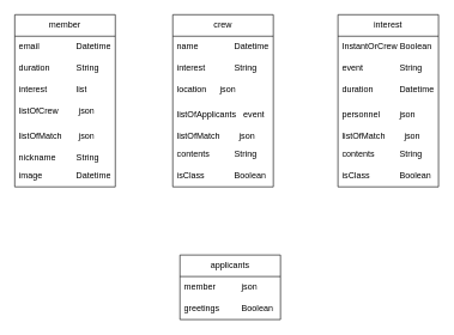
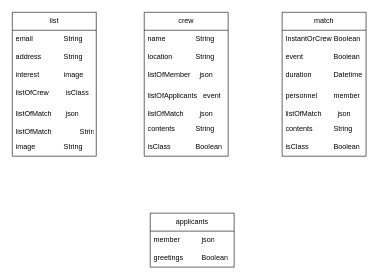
- <mxCell id="2" value="member" style="swimlane;fontStyle=0;childLayout=stackLayout;horizontal=1;startSize=30;horizontalStack=0;resizeParent=1;resizeParentMax=0;resizeLast=0;collapsible=1;marginBottom=0;whiteSpace=wrap;html=1;" vertex="1" parent="1"><mxGeometry x="20" y="20" width="140" height="240" as="geometry" /></mxCell>
+ <mxCell id="2" value="list" style="swimlane;fontStyle=0;childLayout=stackLayout;horizontal=1;startSize=30;horizontalStack=0;resizeParent=1;resizeParentMax=0;resizeLast=0;collapsible=1;marginBottom=0;whiteSpace=wrap;html=1;" vertex="1" parent="1"><mxGeometry x="20" y="20" width="140" height="240" as="geometry" /></mxCell>
- <mxCell id="21" value="interest" style="swimlane;fontStyle=0;childLayout=stackLayout;horizontal=1;startSize=30;horizontalStack=0;resizeParent=1;resizeParentMax=0;resizeLast=0;collapsible=1;marginBottom=0;whiteSpace=wrap;html=1;" vertex="1" parent="1"><mxGeometry x="470" y="20" width="140" height="240" as="geometry" /></mxCell>
+ <mxCell id="21" value="match" style="swimlane;fontStyle=0;childLayout=stackLayout;horizontal=1;startSize=30;horizontalStack=0;resizeParent=1;resizeParentMax=0;resizeLast=0;collapsible=1;marginBottom=0;whiteSpace=wrap;html=1;" vertex="1" parent="1"><mxGeometry x="470" y="20" width="140" height="240" as="geometry" /></mxCell>
- <mxCell id="3" value="email&lt;span style=&quot;white-space: pre;&quot;&gt;&#09;&lt;/span&gt;&lt;span style=&quot;white-space: pre;&quot;&gt;&#09;&lt;/span&gt;Datetime" style="text;strokeColor=none;fillColor=none;align=left;verticalAlign=middle;spacingLeft=4;spacingRight=4;overflow=hidden;points=[[0,0.5],[1,0.5]];portConstraint=eastwest;rotatable=0;whiteSpace=wrap;html=1;" vertex="1" parent="2"><mxGeometry y="30" width="140" height="30" as="geometry" /></mxCell>
+ <mxCell id="3" value="email&lt;span style=&quot;white-space: pre;&quot;&gt;&#09;&lt;/span&gt;&lt;span style=&quot;white-space: pre;&quot;&gt;&#09;&lt;/span&gt;String" style="text;strokeColor=none;fillColor=none;align=left;verticalAlign=middle;spacingLeft=4;spacingRight=4;overflow=hidden;points=[[0,0.5],[1,0.5]];portConstraint=eastwest;rotatable=0;whiteSpace=wrap;html=1;" vertex="1" parent="2"><mxGeometry y="30" width="140" height="30" as="geometry" /></mxCell>
- <mxCell id="14" value="name&lt;span style=&quot;white-space: pre;&quot;&gt;&#09;&lt;/span&gt;&lt;span style=&quot;white-space: pre;&quot;&gt;&#09;&lt;/span&gt;Datetime" style="text;strokeColor=none;fillColor=none;align=left;verticalAlign=middle;spacingLeft=4;spacingRight=4;overflow=hidden;points=[[0,0.5],[1,0.5]];portConstraint=eastwest;rotatable=0;whiteSpace=wrap;html=1;" vertex="1" parent="13"><mxGeometry y="30" width="140" height="30" as="geometry" /></mxCell>
+ <mxCell id="14" value="name&lt;span style=&quot;white-space: pre;&quot;&gt;&#09;&lt;/span&gt;&lt;span style=&quot;white-space: pre;&quot;&gt;&#09;&lt;/span&gt;String" style="text;strokeColor=none;fillColor=none;align=left;verticalAlign=middle;spacingLeft=4;spacingRight=4;overflow=hidden;points=[[0,0.5],[1,0.5]];portConstraint=eastwest;rotatable=0;whiteSpace=wrap;html=1;" vertex="1" parent="13"><mxGeometry y="30" width="140" height="30" as="geometry" /></mxCell>
- <mxCell id="4" value="duration&lt;span style=&quot;white-space: pre;&quot;&gt;&#09;&lt;/span&gt;&lt;span style=&quot;white-space: pre;&quot;&gt;&#09;&lt;/span&gt;String" style="text;strokeColor=none;fillColor=none;align=left;verticalAlign=middle;spacingLeft=4;spacingRight=4;overflow=hidden;points=[[0,0.5],[1,0.5]];portConstraint=eastwest;rotatable=0;whiteSpace=wrap;html=1;" vertex="1" parent="2"><mxGeometry y="60" width="140" height="30" as="geometry" /></mxCell>
+ <mxCell id="4" value="address&lt;span style=&quot;white-space: pre;&quot;&gt;&#09;&lt;/span&gt;&lt;span style=&quot;white-space: pre;&quot;&gt;&#09;&lt;/span&gt;String" style="text;strokeColor=none;fillColor=none;align=left;verticalAlign=middle;spacingLeft=4;spacingRight=4;overflow=hidden;points=[[0,0.5],[1,0.5]];portConstraint=eastwest;rotatable=0;whiteSpace=wrap;html=1;" vertex="1" parent="2"><mxGeometry y="60" width="140" height="30" as="geometry" /></mxCell>
- <mxCell id="15" value="interest&lt;span style=&quot;white-space: pre;&quot;&gt;&#09;&lt;/span&gt;&lt;span style=&quot;white-space: pre;&quot;&gt;&#09;&lt;/span&gt;String" style="text;strokeColor=none;fillColor=none;align=left;verticalAlign=middle;spacingLeft=4;spacingRight=4;overflow=hidden;points=[[0,0.5],[1,0.5]];portConstraint=eastwest;rotatable=0;whiteSpace=wrap;html=1;" vertex="1" parent="13"><mxGeometry y="60" width="140" height="30" as="geometry" /></mxCell>
+ <mxCell id="15" value="location&lt;span style=&quot;white-space: pre;&quot;&gt;&#09;&lt;/span&gt;&lt;span style=&quot;white-space: pre;&quot;&gt;&#09;&lt;/span&gt;String" style="text;strokeColor=none;fillColor=none;align=left;verticalAlign=middle;spacingLeft=4;spacingRight=4;overflow=hidden;points=[[0,0.5],[1,0.5]];portConstraint=eastwest;rotatable=0;whiteSpace=wrap;html=1;" vertex="1" parent="13"><mxGeometry y="60" width="140" height="30" as="geometry" /></mxCell>
- <mxCell id="23" value="event&lt;span style=&quot;white-space: pre;&quot;&gt;&#09;&lt;/span&gt;&lt;span style=&quot;white-space: pre;&quot;&gt;&#09;&lt;/span&gt;String" style="text;strokeColor=none;fillColor=none;align=left;verticalAlign=middle;spacingLeft=4;spacingRight=4;overflow=hidden;points=[[0,0.5],[1,0.5]];portConstraint=eastwest;rotatable=0;whiteSpace=wrap;html=1;" vertex="1" parent="21"><mxGeometry y="60" width="140" height="30" as="geometry" /></mxCell>
+ <mxCell id="23" value="event&lt;span style=&quot;white-space: pre;&quot;&gt;&#09;&lt;/span&gt;&lt;span style=&quot;white-space: pre;&quot;&gt;&#09;&lt;/span&gt;Boolean" style="text;strokeColor=none;fillColor=none;align=left;verticalAlign=middle;spacingLeft=4;spacingRight=4;overflow=hidden;points=[[0,0.5],[1,0.5]];portConstraint=eastwest;rotatable=0;whiteSpace=wrap;html=1;" vertex="1" parent="21"><mxGeometry y="60" width="140" height="30" as="geometry" /></mxCell>
- <mxCell id="5" value="interest&lt;span style=&quot;white-space: pre;&quot;&gt;&#09;&lt;/span&gt;&lt;span style=&quot;white-space: pre;&quot;&gt;&#09;&lt;/span&gt;list" style="text;strokeColor=none;fillColor=none;align=left;verticalAlign=middle;spacingLeft=4;spacingRight=4;overflow=hidden;points=[[0,0.5],[1,0.5]];portConstraint=eastwest;rotatable=0;whiteSpace=wrap;html=1;" vertex="1" parent="2"><mxGeometry y="90" width="140" height="30" as="geometry" /></mxCell>
+ <mxCell id="5" value="interest&lt;span style=&quot;white-space: pre;&quot;&gt;&#09;&lt;/span&gt;&lt;span style=&quot;white-space: pre;&quot;&gt;&#09;&lt;/span&gt;image" style="text;strokeColor=none;fillColor=none;align=left;verticalAlign=middle;spacingLeft=4;spacingRight=4;overflow=hidden;points=[[0,0.5],[1,0.5]];portConstraint=eastwest;rotatable=0;whiteSpace=wrap;html=1;" vertex="1" parent="2"><mxGeometry y="90" width="140" height="30" as="geometry" /></mxCell>
- <mxCell id="16" value="location&lt;span style=&quot;white-space: pre;&quot;&gt;&#09;&lt;/span&gt;&amp;nbsp; json" style="text;strokeColor=none;fillColor=none;align=left;verticalAlign=middle;spacingLeft=4;spacingRight=4;overflow=hidden;points=[[0,0.5],[1,0.5]];portConstraint=eastwest;rotatable=0;whiteSpace=wrap;html=1;" vertex="1" parent="13"><mxGeometry y="90" width="140" height="30" as="geometry" /></mxCell>
+ <mxCell id="16" value="listOfMember&lt;span style=&quot;white-space: pre;&quot;&gt;&#09;&lt;/span&gt;&amp;nbsp; json" style="text;strokeColor=none;fillColor=none;align=left;verticalAlign=middle;spacingLeft=4;spacingRight=4;overflow=hidden;points=[[0,0.5],[1,0.5]];portConstraint=eastwest;rotatable=0;whiteSpace=wrap;html=1;" vertex="1" parent="13"><mxGeometry y="90" width="140" height="30" as="geometry" /></mxCell>
- <mxCell id="6" value="listOfCrew&lt;span style=&quot;white-space: pre;&quot;&gt;&#09;&lt;/span&gt;&amp;nbsp;json" style="text;strokeColor=none;fillColor=none;align=left;verticalAlign=middle;spacingLeft=4;spacingRight=4;overflow=hidden;points=[[0,0.5],[1,0.5]];portConstraint=eastwest;rotatable=0;whiteSpace=wrap;html=1;" vertex="1" parent="2"><mxGeometry y="120" width="140" height="30" as="geometry" /></mxCell>
+ <mxCell id="6" value="listOfCrew&lt;span style=&quot;white-space: pre;&quot;&gt;&#09;&lt;/span&gt;&amp;nbsp;isClass" style="text;strokeColor=none;fillColor=none;align=left;verticalAlign=middle;spacingLeft=4;spacingRight=4;overflow=hidden;points=[[0,0.5],[1,0.5]];portConstraint=eastwest;rotatable=0;whiteSpace=wrap;html=1;" vertex="1" parent="2"><mxGeometry y="120" width="140" height="30" as="geometry" /></mxCell>
- <mxCell id="25" value="personnel&amp;nbsp; &amp;nbsp;&lt;span style=&quot;white-space: pre;&quot;&gt;&#09;&lt;/span&gt;json" style="text;strokeColor=none;fillColor=none;align=left;verticalAlign=middle;spacingLeft=4;spacingRight=4;overflow=hidden;points=[[0,0.5],[1,0.5]];portConstraint=eastwest;rotatable=0;whiteSpace=wrap;html=1;" vertex="1" parent="21"><mxGeometry y="120" width="140" height="40" as="geometry" /></mxCell>
+ <mxCell id="25" value="personnel&amp;nbsp; &amp;nbsp;&lt;span style=&quot;white-space: pre;&quot;&gt;&#09;&lt;/span&gt;member" style="text;strokeColor=none;fillColor=none;align=left;verticalAlign=middle;spacingLeft=4;spacingRight=4;overflow=hidden;points=[[0,0.5],[1,0.5]];portConstraint=eastwest;rotatable=0;whiteSpace=wrap;html=1;" vertex="1" parent="21"><mxGeometry y="120" width="140" height="40" as="geometry" /></mxCell>
- <mxCell id="8" value="nickname&lt;span style=&quot;white-space: pre;&quot;&gt;&#09;&lt;/span&gt;&lt;span style=&quot;white-space: pre;&quot;&gt;&#09;&lt;/span&gt;String" style="text;strokeColor=none;fillColor=none;align=left;verticalAlign=middle;spacingLeft=4;spacingRight=4;overflow=hidden;points=[[0,0.5],[1,0.5]];portConstraint=eastwest;rotatable=0;whiteSpace=wrap;html=1;" vertex="1" parent="2"><mxGeometry y="190" width="140" height="20" as="geometry" /></mxCell>
+ <mxCell id="8" value="listOfMatch&lt;span style=&quot;white-space: pre;&quot;&gt;&#09;&lt;/span&gt;&lt;span style=&quot;white-space: pre;&quot;&gt;&#09;&lt;/span&gt;String" style="text;strokeColor=none;fillColor=none;align=left;verticalAlign=middle;spacingLeft=4;spacingRight=4;overflow=hidden;points=[[0,0.5],[1,0.5]];portConstraint=eastwest;rotatable=0;whiteSpace=wrap;html=1;" vertex="1" parent="2"><mxGeometry y="190" width="140" height="20" as="geometry" /></mxCell>
- <mxCell id="9" value="image&lt;span style=&quot;white-space: pre;&quot;&gt;&#09;&lt;/span&gt;&lt;span style=&quot;white-space: pre;&quot;&gt;&#09;&lt;/span&gt;Datetime" style="text;strokeColor=none;fillColor=none;align=left;verticalAlign=middle;spacingLeft=4;spacingRight=4;overflow=hidden;points=[[0,0.5],[1,0.5]];portConstraint=eastwest;rotatable=0;whiteSpace=wrap;html=1;" vertex="1" parent="2"><mxGeometry y="210" width="140" height="30" as="geometry" /></mxCell>
+ <mxCell id="9" value="image&lt;span style=&quot;white-space: pre;&quot;&gt;&#09;&lt;/span&gt;&lt;span style=&quot;white-space: pre;&quot;&gt;&#09;&lt;/span&gt;String" style="text;strokeColor=none;fillColor=none;align=left;verticalAlign=middle;spacingLeft=4;spacingRight=4;overflow=hidden;points=[[0,0.5],[1,0.5]];portConstraint=eastwest;rotatable=0;whiteSpace=wrap;html=1;" vertex="1" parent="2"><mxGeometry y="210" width="140" height="30" as="geometry" /></mxCell>
